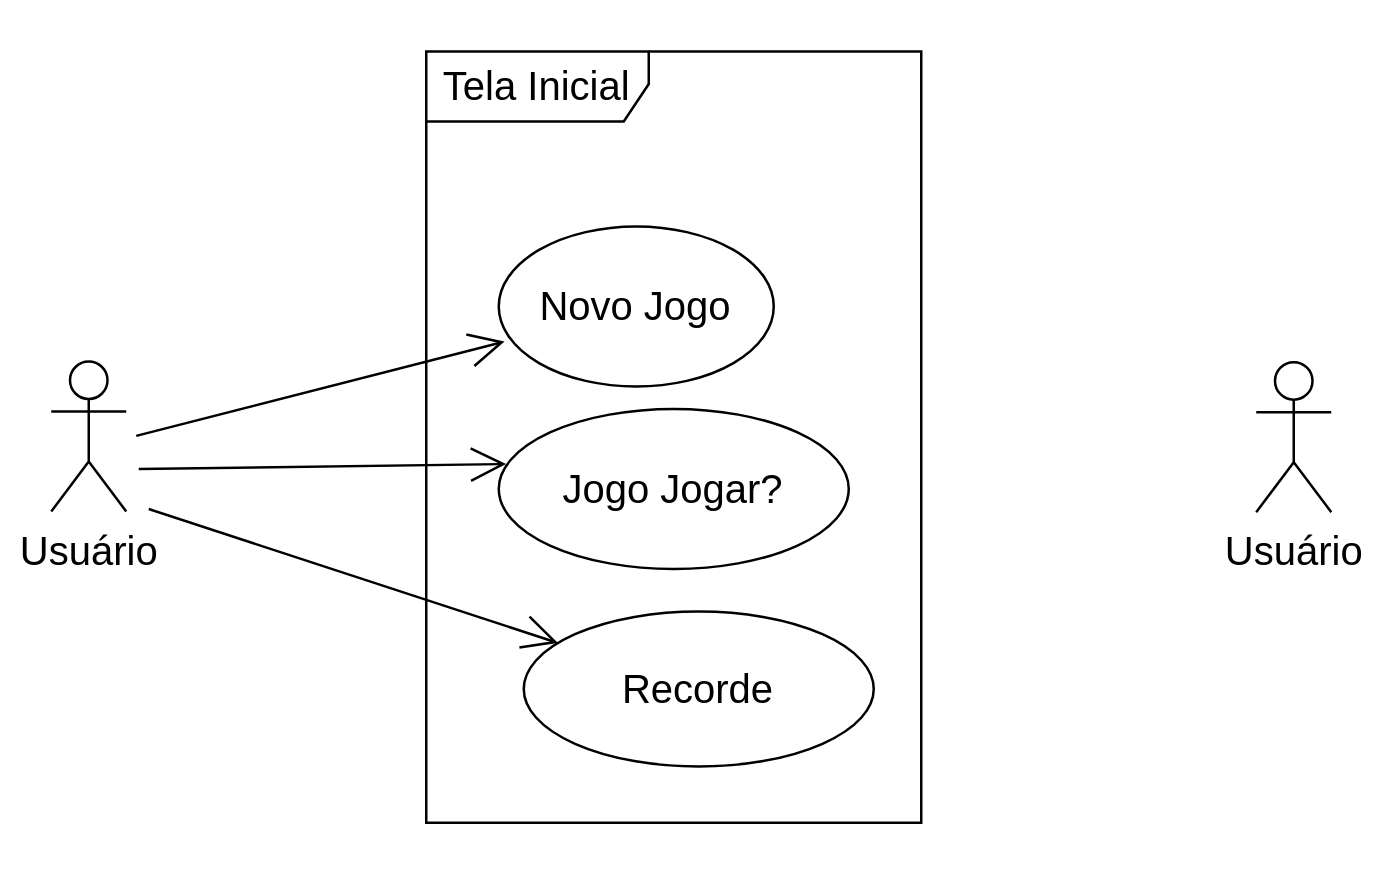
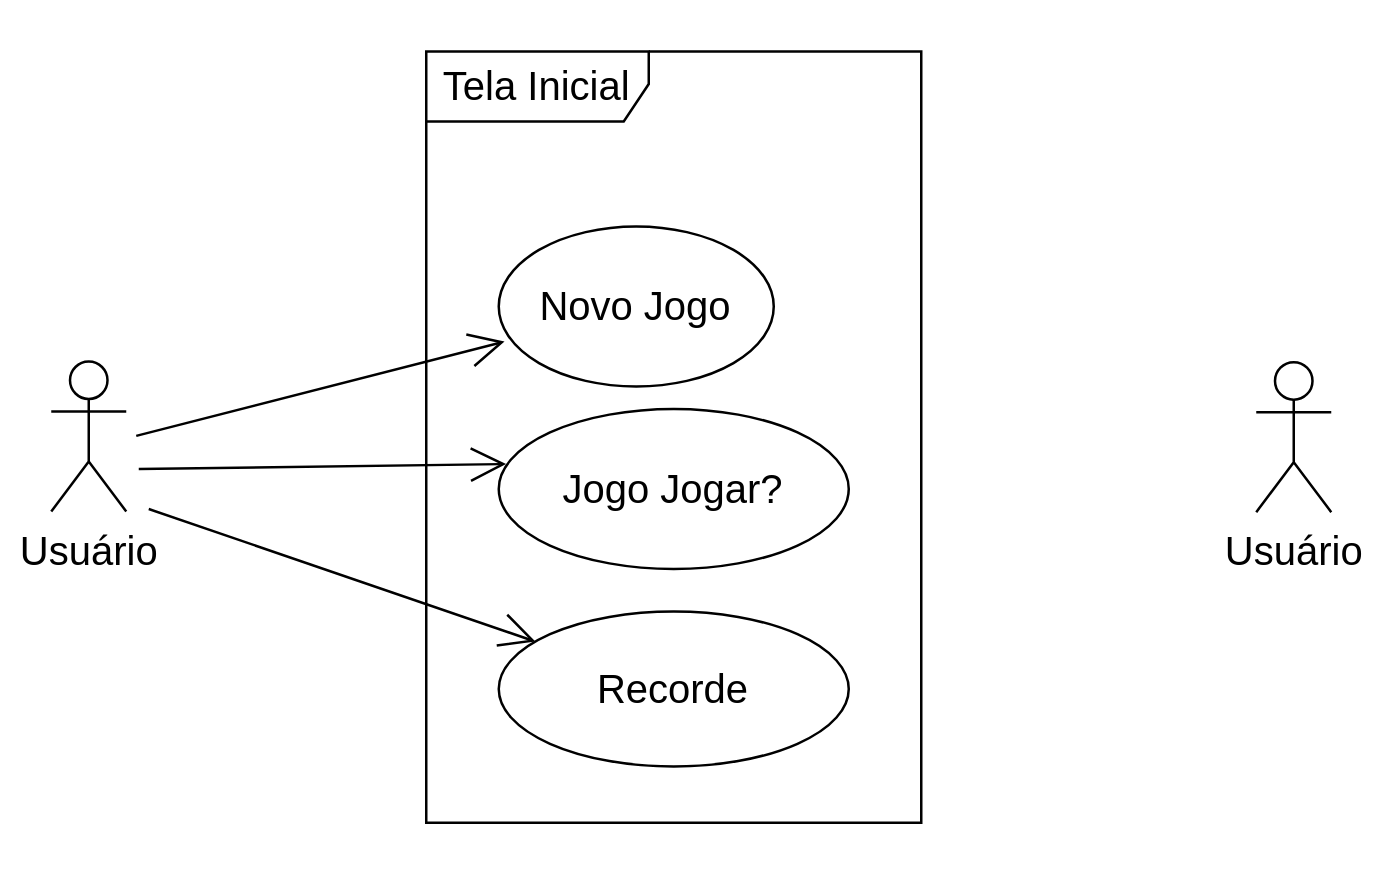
- <mxCell id="6" value="Recorde" style="ellipse;whiteSpace=wrap;html=1;fontSize=16;" vertex="1" parent="1"><mxGeometry x="209" y="244" width="140" height="62" as="geometry" /></mxCell>
+ <mxCell id="6" value="Recorde" style="ellipse;whiteSpace=wrap;html=1;fontSize=16;" vertex="1" parent="1"><mxGeometry x="199" y="244" width="140" height="62" as="geometry" /></mxCell>
